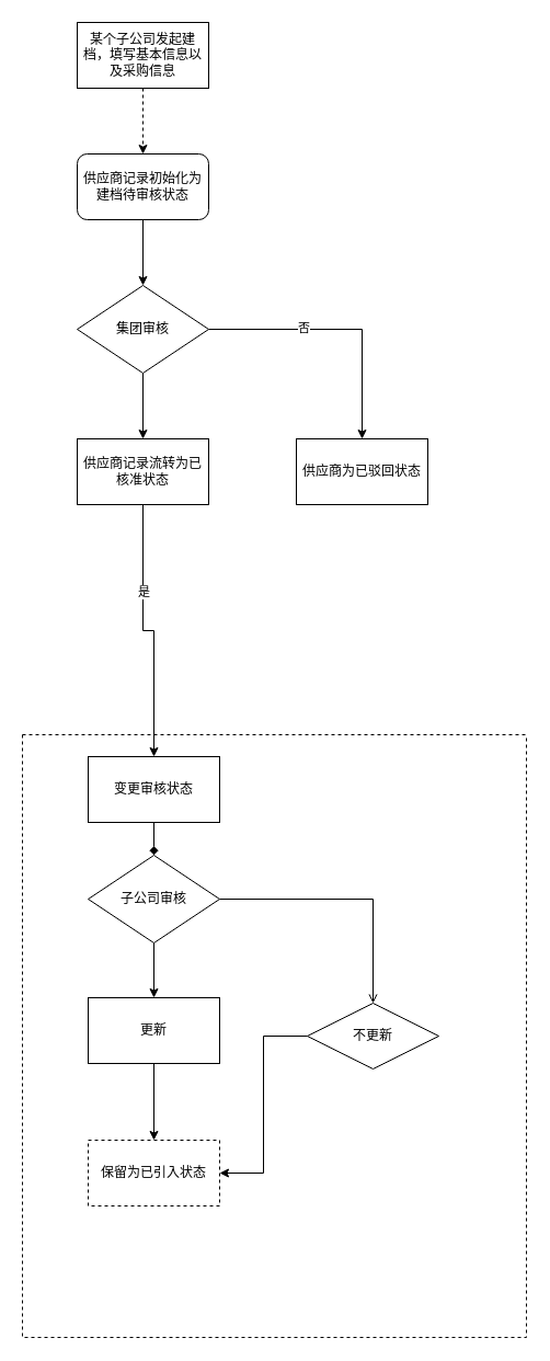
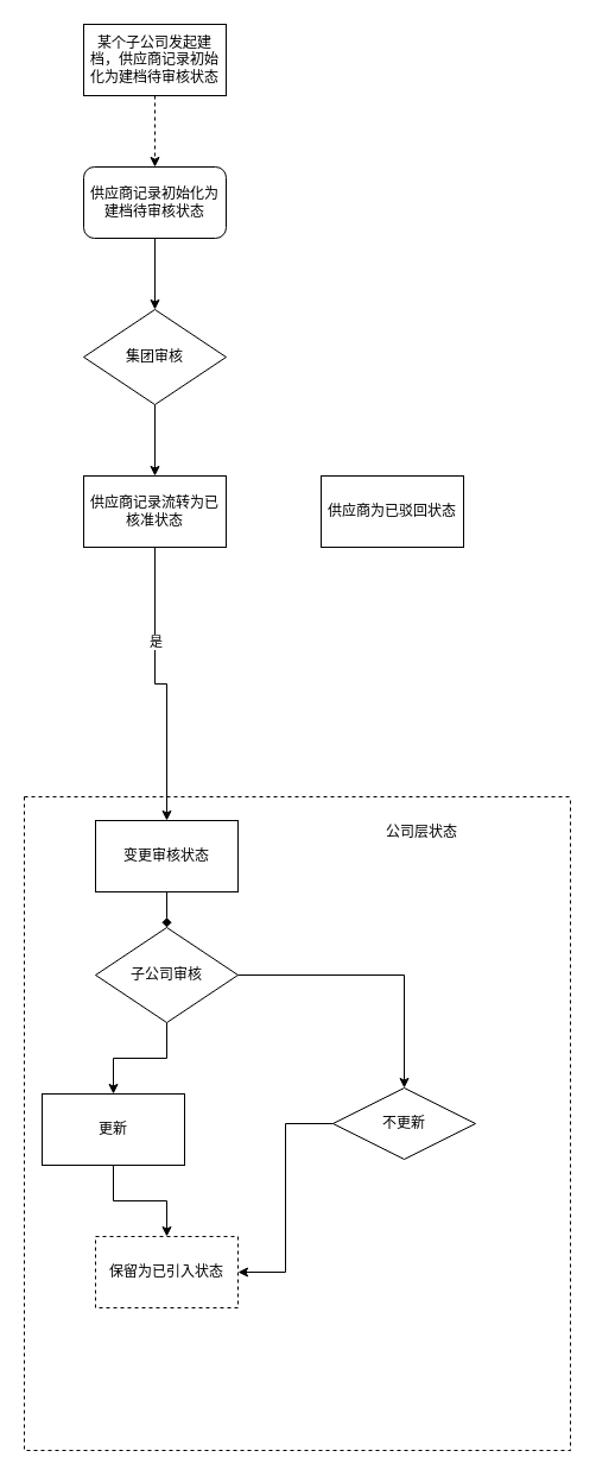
- <mxCell id="3" value="某个子公司发起建档，填写基本信息以及采购信息" style="rounded=0;whiteSpace=wrap;html=1;" vertex="1" parent="1"><mxGeometry x="70" y="20" width="120" height="60" as="geometry" /></mxCell>
+ <mxCell id="3" value="某个子公司发起建档，供应商记录初始化为建档待审核状态" style="rounded=0;whiteSpace=wrap;html=1;" vertex="1" parent="1"><mxGeometry x="70" y="20" width="120" height="60" as="geometry" /></mxCell>
- <mxCell id="7" style="edgeStyle=orthogonalEdgeStyle;rounded=0;orthogonalLoop=1;jettySize=auto;html=1;entryX=0.5;entryY=0;entryDx=0;entryDy=0;" edge="1" parent="1" source="9" target="25"><mxGeometry relative="1" as="geometry" /></mxCell>
- <mxCell id="8" value="否" style="edgeLabel;html=1;align=center;verticalAlign=middle;resizable=0;points=[];" vertex="1" connectable="0" parent="7"><mxGeometry x="-0.283" y="2" relative="1" as="geometry"><mxPoint as="offset" /></mxGeometry></mxCell>
+ <mxCell id="24" value="公司层状态" style="text;html=1;strokeColor=none;fillColor=none;align=center;verticalAlign=middle;whiteSpace=wrap;rounded=0;" vertex="1" parent="13"><mxGeometry x="250" y="20" width="170" height="20" as="geometry" /></mxCell>
- <mxCell id="15" style="edgeStyle=orthogonalEdgeStyle;rounded=0;orthogonalLoop=1;jettySize=auto;html=1;entryX=0.5;entryY=0;entryDx=0;entryDy=0;endArrow=open;" edge="1" parent="13" source="16" target="23"><mxGeometry relative="1" as="geometry" /></mxCell>
+ <mxCell id="15" style="edgeStyle=orthogonalEdgeStyle;rounded=0;orthogonalLoop=1;jettySize=auto;html=1;entryX=0.5;entryY=0;entryDx=0;entryDy=0;" edge="1" parent="13" source="16" target="23"><mxGeometry relative="1" as="geometry" /></mxCell>
- <mxCell id="18" value="更新" style="rounded=0;whiteSpace=wrap;html=1;" vertex="1" parent="13"><mxGeometry x="60" y="240" width="120" height="60" as="geometry" /></mxCell>
+ <mxCell id="18" value="更新" style="rounded=0;whiteSpace=wrap;html=1;" vertex="1" parent="13"><mxGeometry x="15" y="250" width="120" height="60" as="geometry" /></mxCell>
